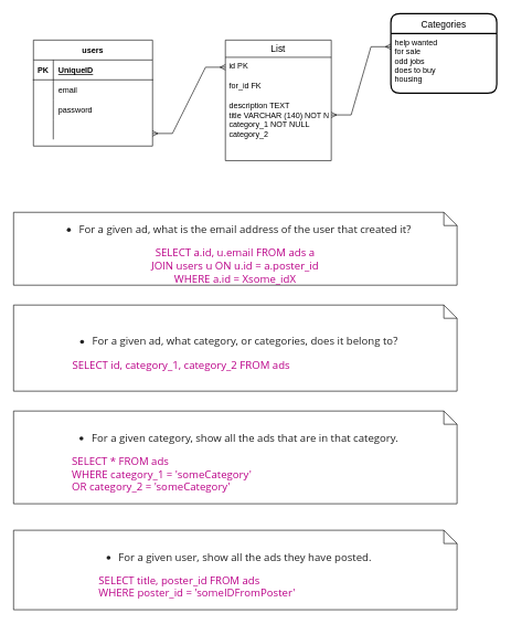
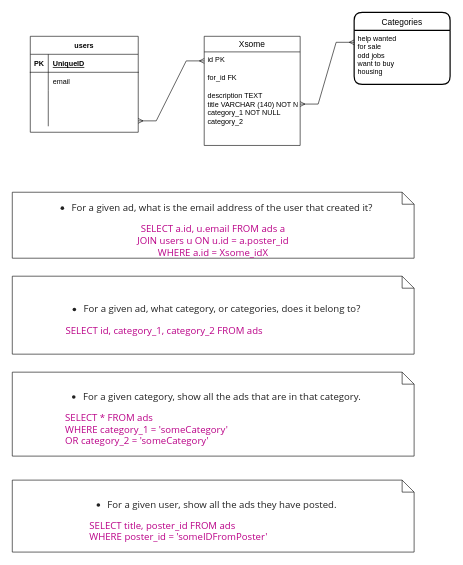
- <mxCell id="16" value="help wanted&#10;for sale&#10;odd jobs&#10;does to buy&#10;housing&#10;&#10;" style="align=left;strokeColor=none;fillColor=none;spacingLeft=4;fontSize=12;verticalAlign=top;resizable=0;rotatable=0;part=1;" vertex="1" parent="15"><mxGeometry y="30" width="160" height="90" as="geometry" /></mxCell>
+ <mxCell id="16" value="help wanted&#10;for sale&#10;odd jobs&#10;want to buy&#10;housing&#10;&#10;" style="align=left;strokeColor=none;fillColor=none;spacingLeft=4;fontSize=12;verticalAlign=top;resizable=0;rotatable=0;part=1;" vertex="1" parent="15"><mxGeometry y="30" width="160" height="90" as="geometry" /></mxCell>
- <mxCell id="17" value="List" style="swimlane;fontStyle=0;childLayout=stackLayout;horizontal=1;startSize=26;horizontalStack=0;resizeParent=1;resizeParentMax=0;resizeLast=0;collapsible=1;marginBottom=0;align=center;fontSize=14;" vertex="1" parent="1"><mxGeometry x="340" y="60" width="160" height="182" as="geometry" /></mxCell>
+ <mxCell id="17" value="Xsome" style="swimlane;fontStyle=0;childLayout=stackLayout;horizontal=1;startSize=26;horizontalStack=0;resizeParent=1;resizeParentMax=0;resizeLast=0;collapsible=1;marginBottom=0;align=center;fontSize=14;" vertex="1" parent="1"><mxGeometry x="340" y="60" width="160" height="182" as="geometry" /></mxCell>
- <mxCell id="11" value="password" style="shape=partialRectangle;connectable=0;fillColor=none;top=0;left=0;bottom=0;right=0;align=left;spacingLeft=6;overflow=hidden;" vertex="1" parent="9"><mxGeometry x="30" width="150" height="30" as="geometry"><mxRectangle width="150" height="30" as="alternateBounds" /></mxGeometry></mxCell>
